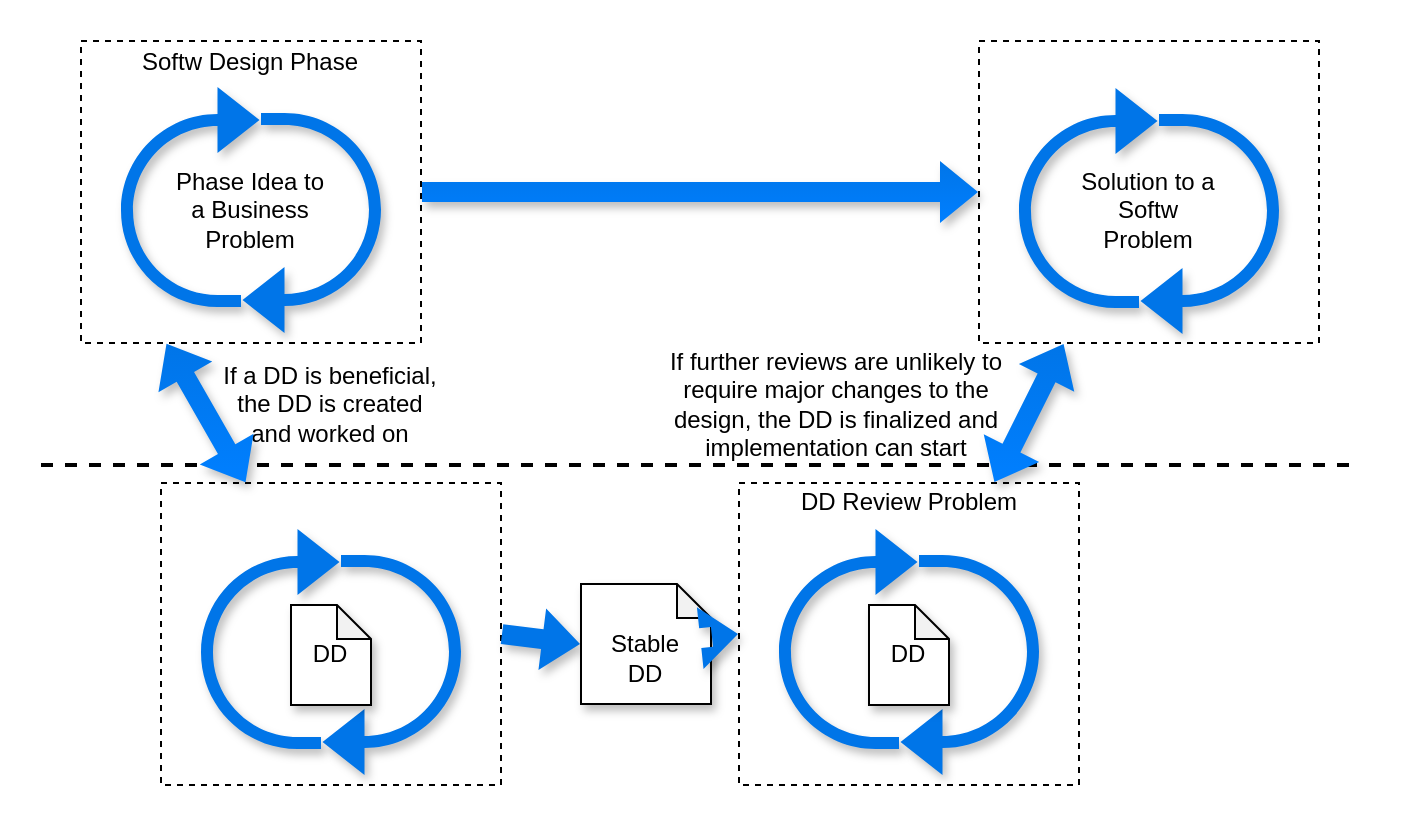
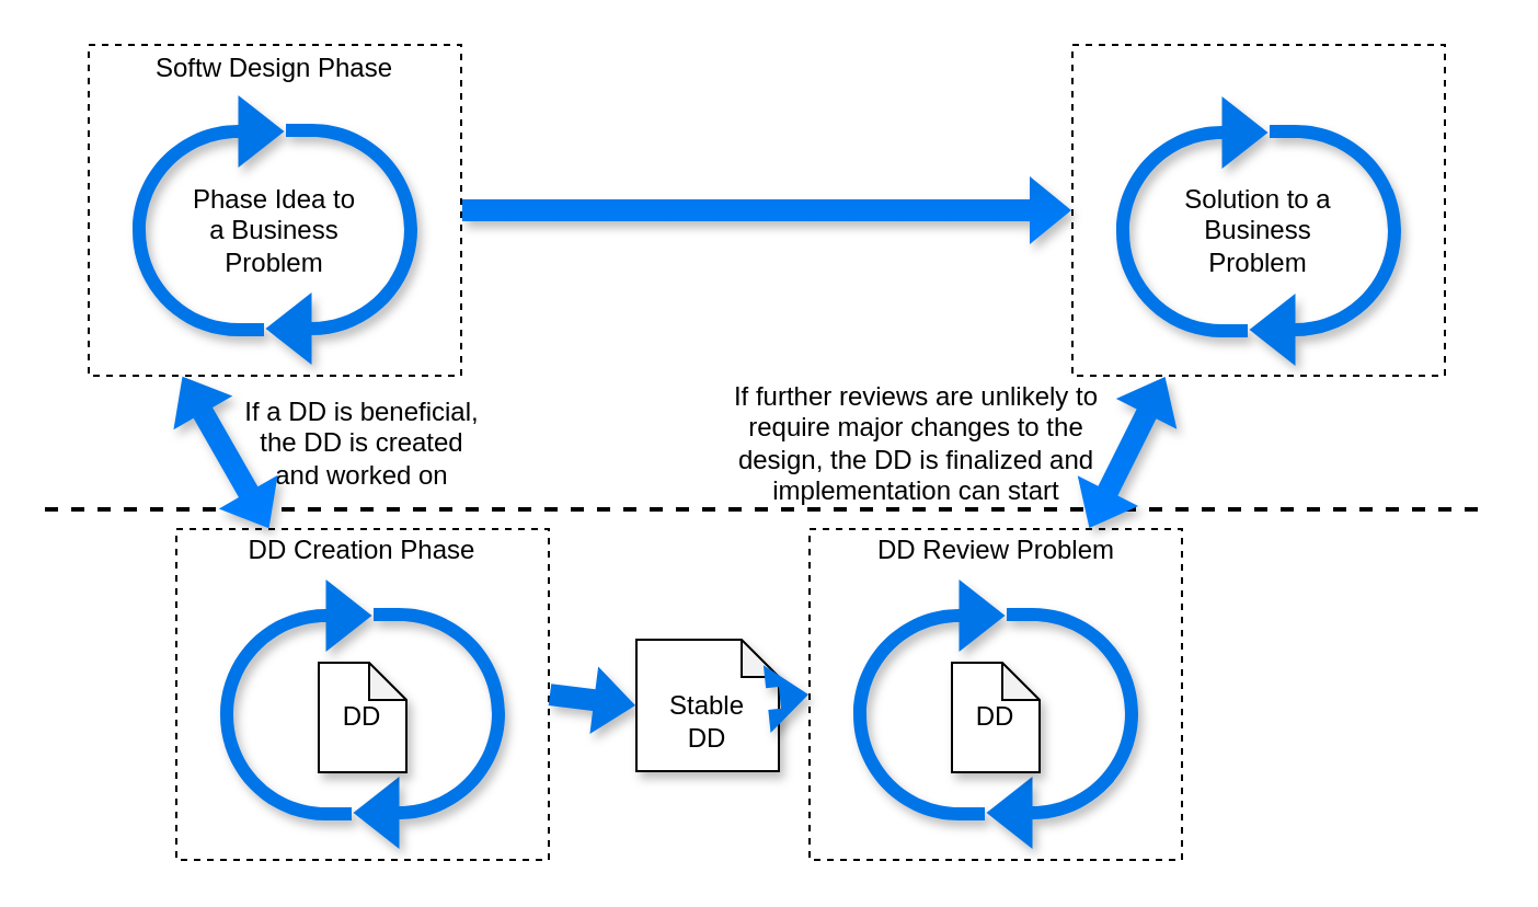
- <mxCell id="10" value="Solution to a Softw Problem" style="text;html=1;strokeColor=none;fillColor=none;align=center;verticalAlign=middle;whiteSpace=wrap;rounded=0;shadow=1;dashed=1;" parent="1" vertex="1"><mxGeometry x="534" y="77.5" width="80" height="55" as="geometry" /></mxCell>
+ <mxCell id="10" value="Solution to a Business Problem" style="text;html=1;strokeColor=none;fillColor=none;align=center;verticalAlign=middle;whiteSpace=wrap;rounded=0;shadow=1;dashed=1;" parent="1" vertex="1"><mxGeometry x="534" y="77.5" width="80" height="55" as="geometry" /></mxCell>
+ <mxCell id="15" value="DD Creation Phase" style="text;html=1;strokeColor=none;fillColor=none;align=center;verticalAlign=middle;whiteSpace=wrap;rounded=0;shadow=1;dashed=1;" parent="1" vertex="1"><mxGeometry x="80" y="241" width="170" height="20" as="geometry" /></mxCell>
